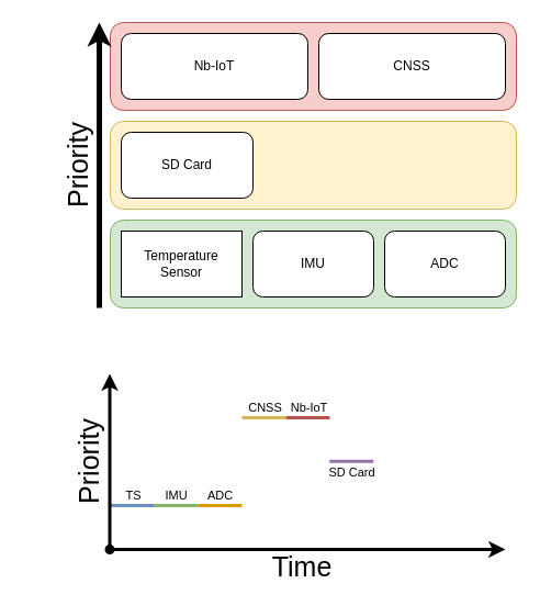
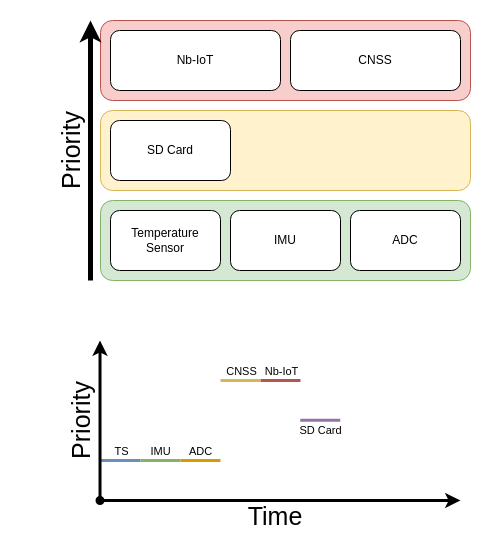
- <mxCell id="6" value="Temperature Sensor" style="whiteSpace=wrap;html=1;rounded=0;" parent="1" vertex="1"><mxGeometry x="110" y="210" width="110" height="60" as="geometry" /></mxCell>
+ <mxCell id="6" value="Temperature Sensor" style="rounded=1;whiteSpace=wrap;html=1;" parent="1" vertex="1"><mxGeometry x="110" y="210" width="110" height="60" as="geometry" /></mxCell>
